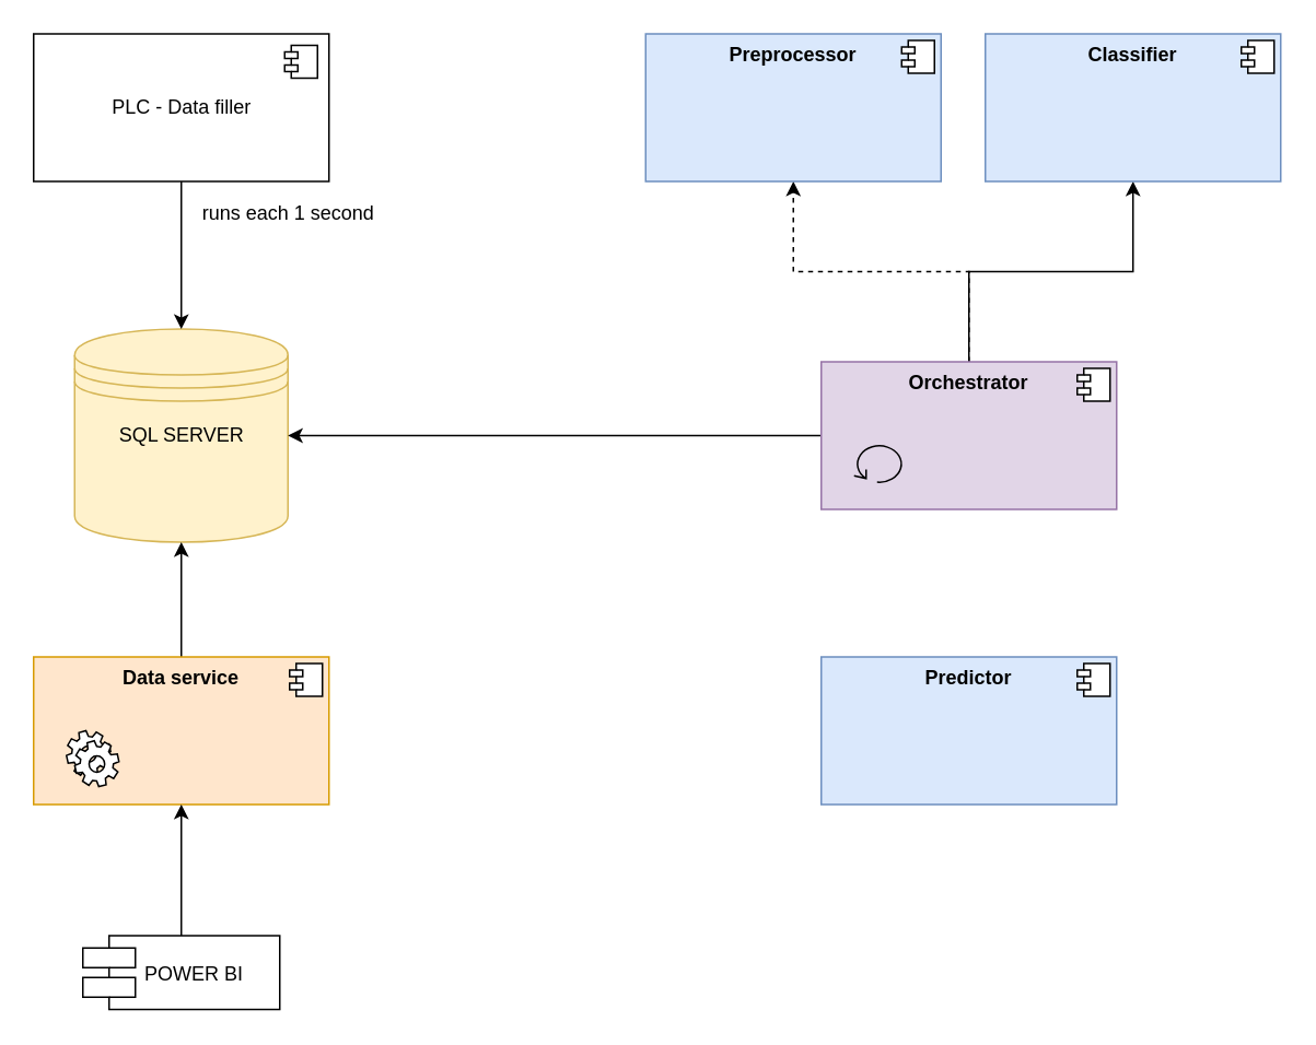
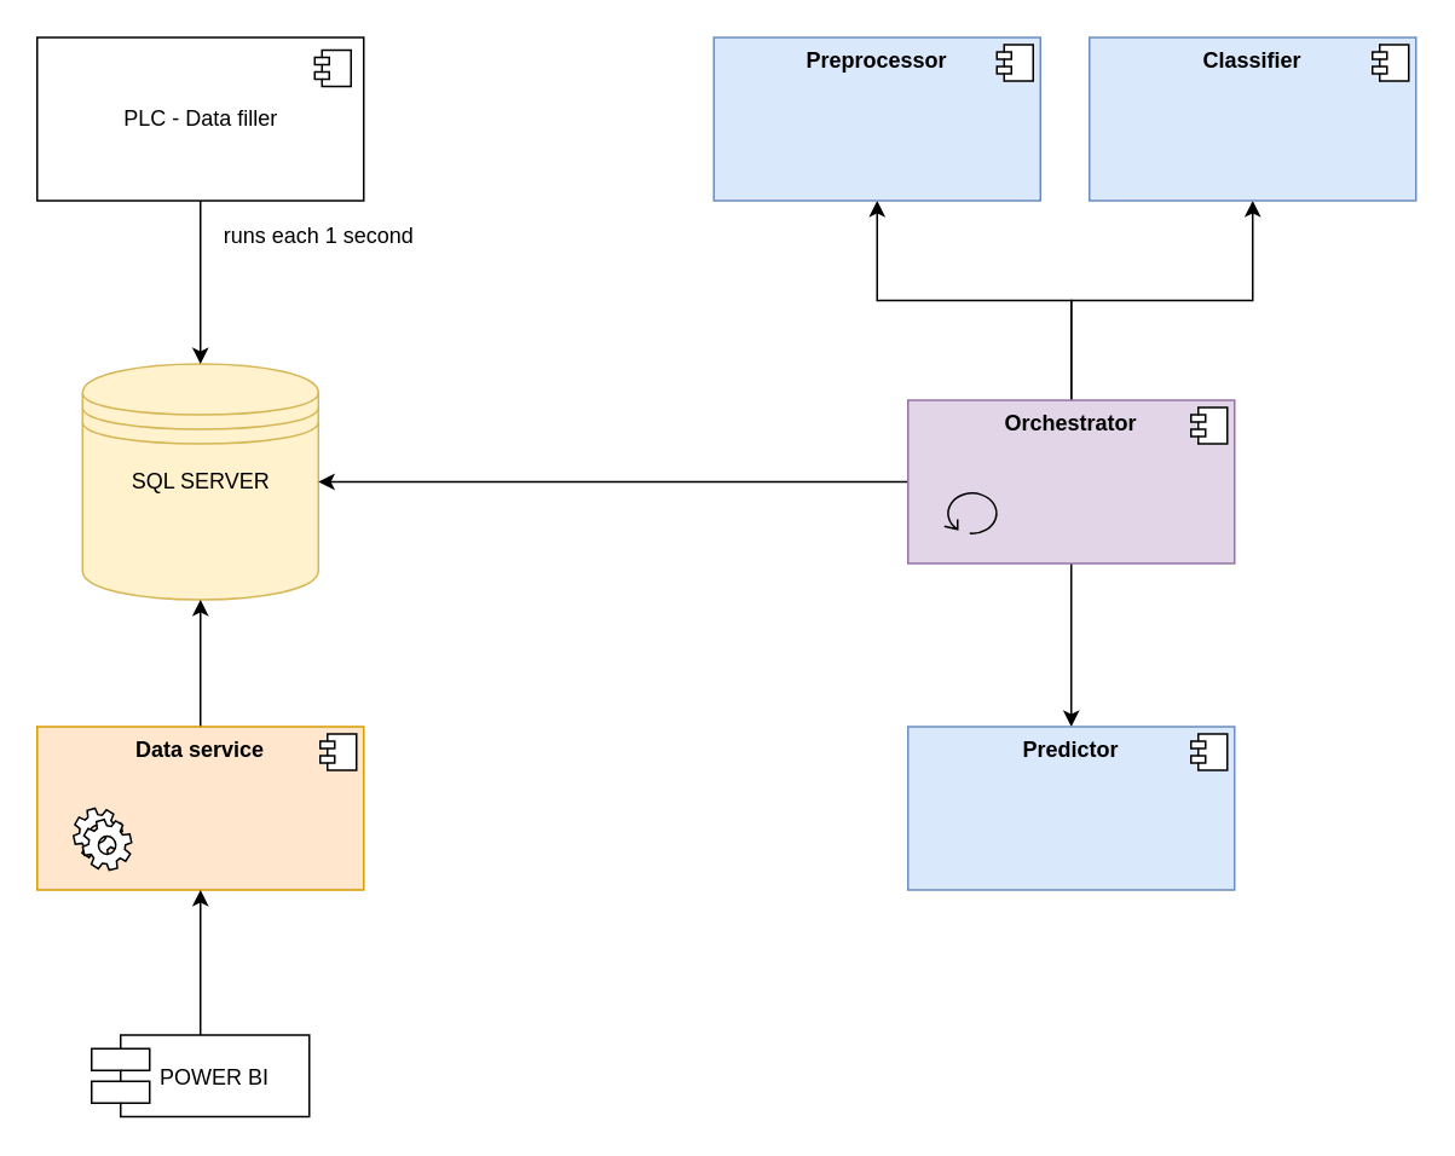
- <mxCell id="9" style="edgeStyle=orthogonalEdgeStyle;rounded=0;orthogonalLoop=1;jettySize=auto;html=1;exitX=0.5;exitY=0;exitDx=0;exitDy=0;entryX=0.5;entryY=1;entryDx=0;entryDy=0;dashed=1;" parent="1" source="12" target="15" edge="1"><mxGeometry relative="1" as="geometry" /></mxCell>
+ <mxCell id="9" style="edgeStyle=orthogonalEdgeStyle;rounded=0;orthogonalLoop=1;jettySize=auto;html=1;exitX=0.5;exitY=0;exitDx=0;exitDy=0;entryX=0.5;entryY=1;entryDx=0;entryDy=0;" parent="1" source="12" target="15" edge="1"><mxGeometry relative="1" as="geometry" /></mxCell>
+ <mxCell id="11" style="edgeStyle=orthogonalEdgeStyle;rounded=0;orthogonalLoop=1;jettySize=auto;html=1;exitX=0.5;exitY=1;exitDx=0;exitDy=0;" parent="1" source="12" target="19" edge="1"><mxGeometry relative="1" as="geometry" /></mxCell>
